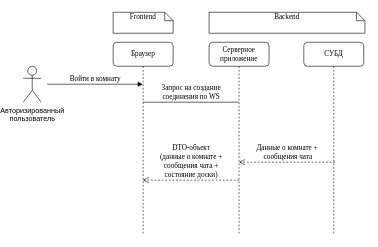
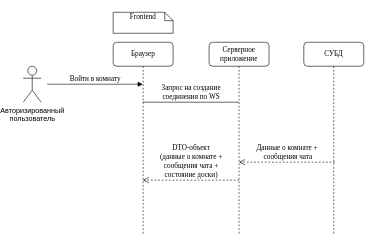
- <mxCell id="8" value="Backend" style="shape=note;whiteSpace=wrap;html=1;size=14;verticalAlign=top;align=center;spacingTop=-6;rounded=0;shadow=0;comic=0;labelBackgroundColor=none;strokeColor=#000000;strokeWidth=1;fillColor=#FFFFFF;fontFamily=Verdana;fontSize=12;fontColor=#000000;" parent="1" vertex="1"><mxGeometry x="330" y="20" width="260" height="35" as="geometry" /></mxCell>
